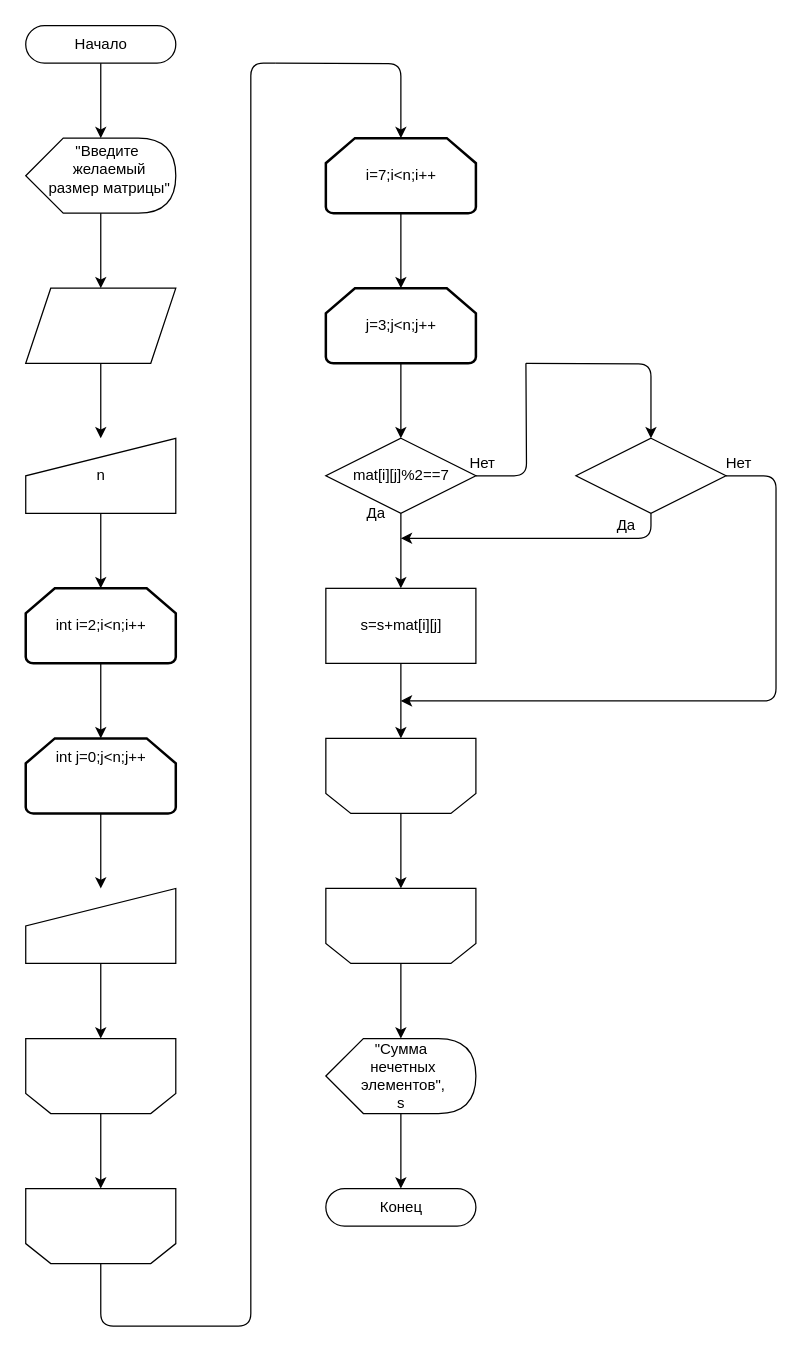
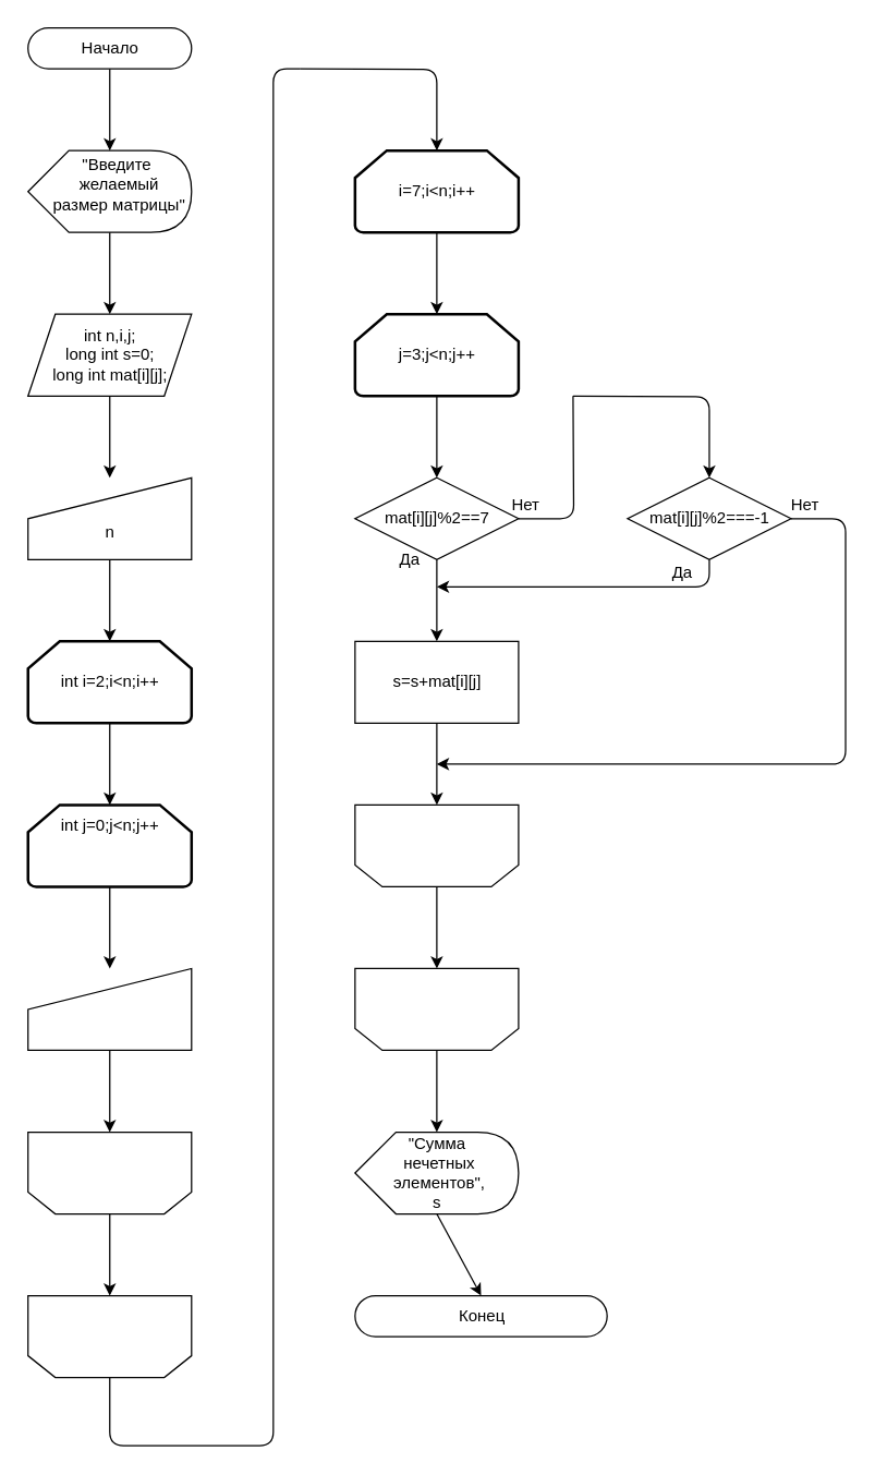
+ <mxCell id="9" value="int n,i,j;&lt;br&gt;long int s=0;&lt;br&gt;long int mat[i][j];" style="text;html=1;resizable=0;autosize=1;align=center;verticalAlign=middle;points=[];fillColor=none;strokeColor=none;rounded=0;" parent="1" vertex="1"><mxGeometry x="30" y="235" width="100" height="50" as="geometry" /></mxCell>
- <mxCell id="17" value="n" style="text;html=1;resizable=0;autosize=1;align=center;verticalAlign=middle;points=[];fillColor=none;strokeColor=none;rounded=0;" parent="1" vertex="1"><mxGeometry x="70" y="370" width="20" height="20" as="geometry" /></mxCell>
+ <mxCell id="17" value="n" style="text;html=1;resizable=0;autosize=1;align=center;verticalAlign=middle;points=[];fillColor=none;strokeColor=none;rounded=0;" parent="1" vertex="1"><mxGeometry x="70" y="380" width="20" height="20" as="geometry" /></mxCell>
+ <mxCell id="54" value="mat[i][j]%2===-1" style="text;html=1;resizable=0;autosize=1;align=center;verticalAlign=middle;points=[];fillColor=none;strokeColor=none;rounded=0;" parent="1" vertex="1"><mxGeometry x="470" y="370" width="100" height="20" as="geometry" /></mxCell>
- <mxCell id="46" value="Конец" style="html=1;dashed=0;whitespace=wrap;shape=mxgraph.dfd.start" parent="1" vertex="1"><mxGeometry x="260" y="950" width="120" height="30" as="geometry" /></mxCell>
+ <mxCell id="46" value="Конец" style="html=1;dashed=0;whitespace=wrap;shape=mxgraph.dfd.start" parent="1" vertex="1"><mxGeometry x="260" y="950" width="185" height="30" as="geometry" /></mxCell>
